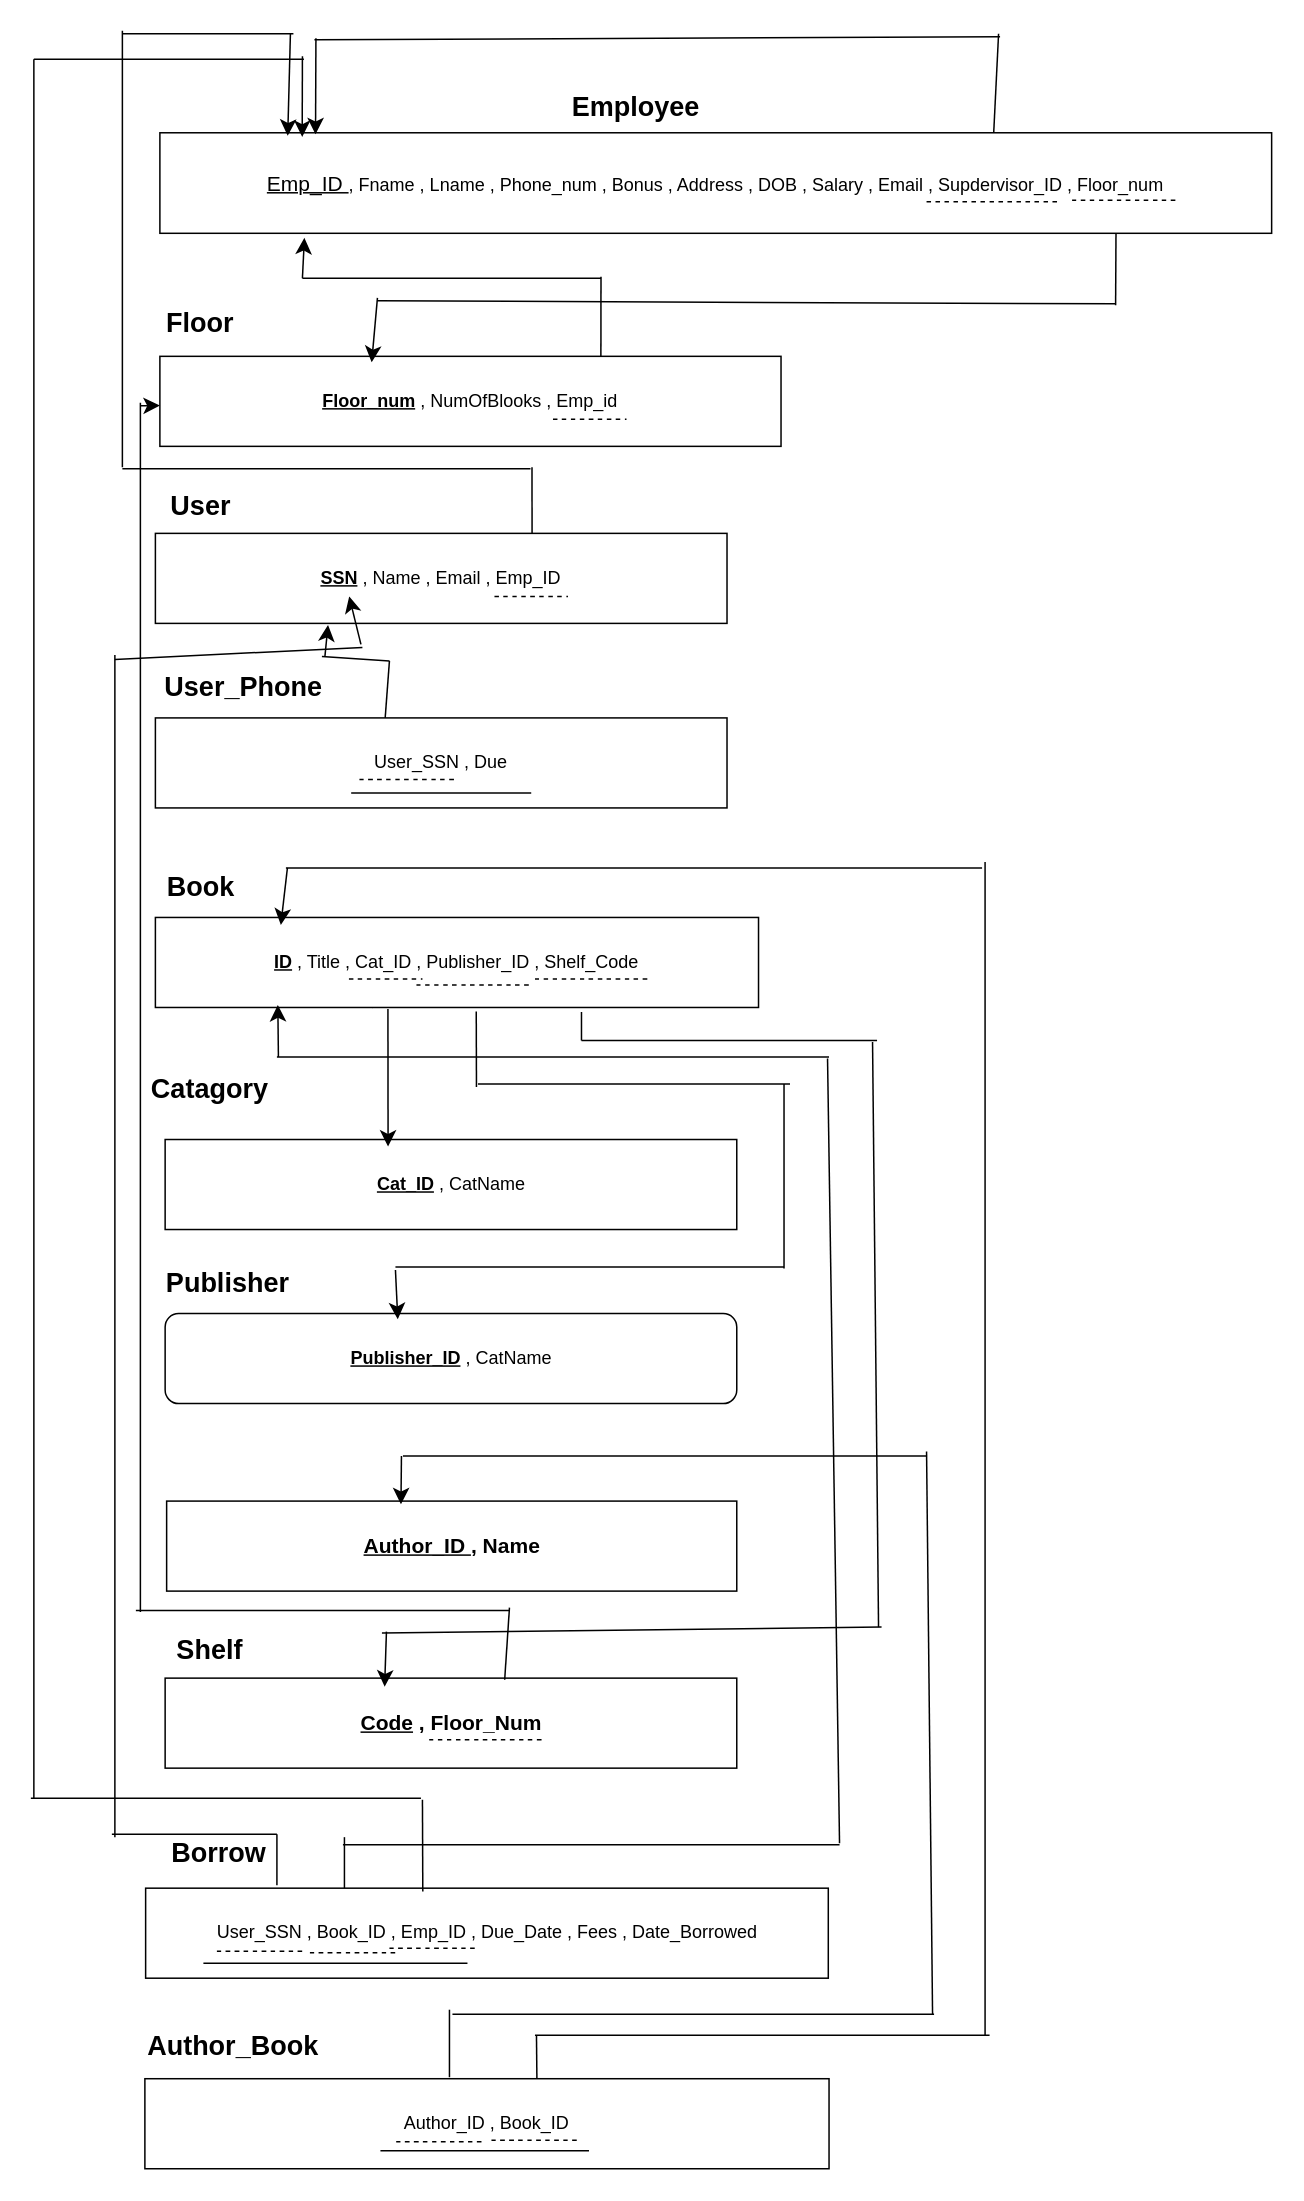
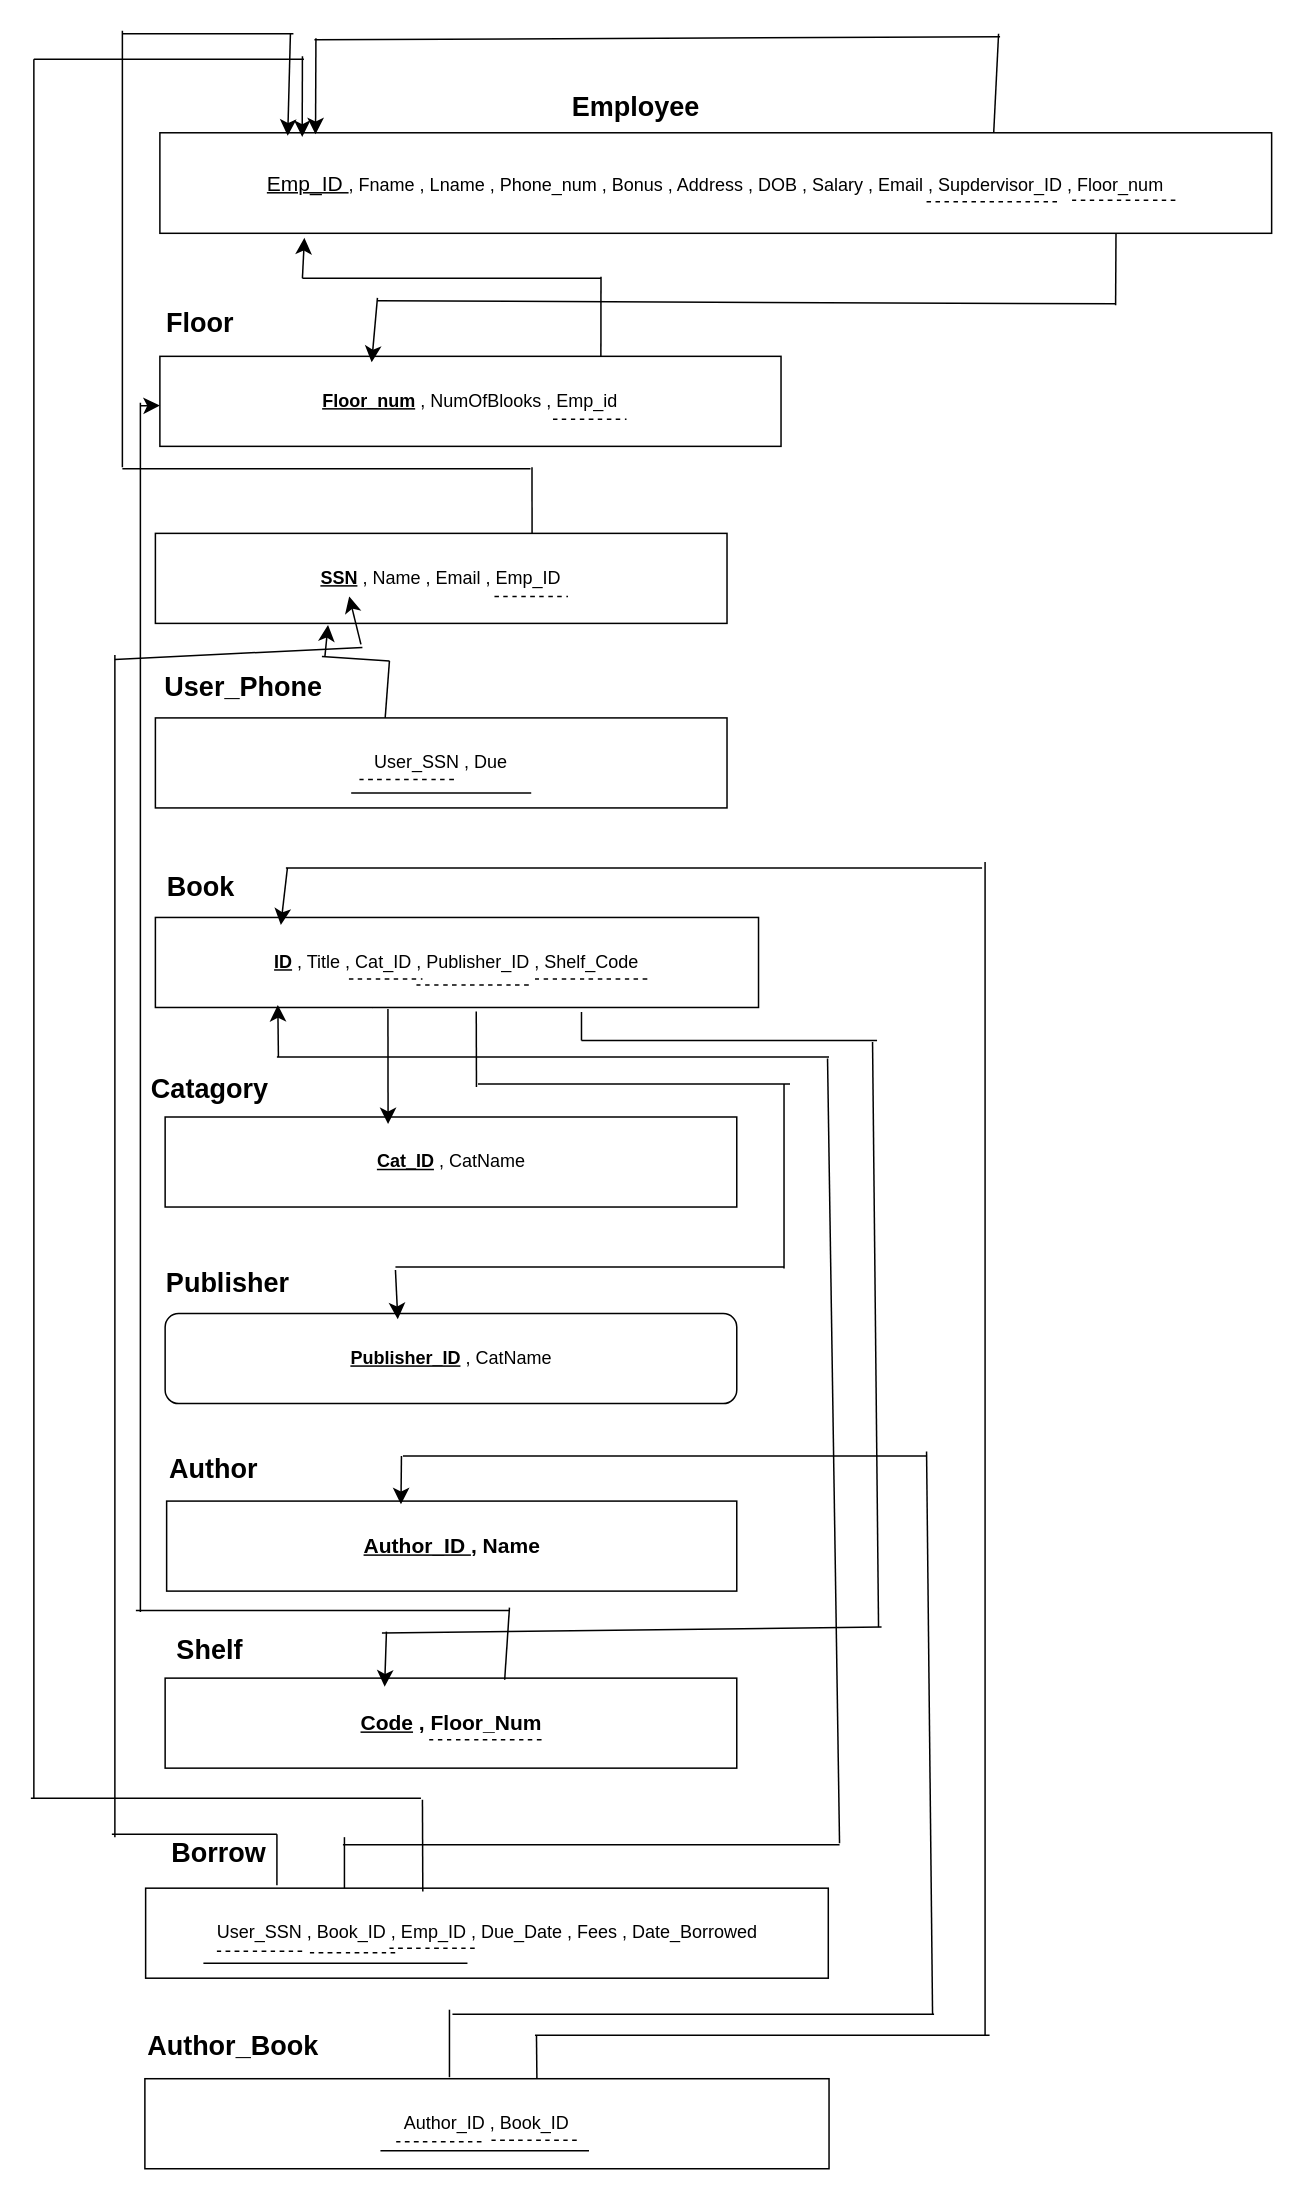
- <mxCell id="14" value="&lt;span style=&quot;font-size: 18px;&quot;&gt;&lt;b&gt;User&lt;/b&gt;&lt;/span&gt;" style="text;html=1;align=center;verticalAlign=middle;whiteSpace=wrap;rounded=0;fontSize=16;" vertex="1" parent="1"><mxGeometry x="96.5" y="322" width="73" height="30" as="geometry" /></mxCell>
- <mxCell id="18" value="&lt;b style=&quot;&quot;&gt;&lt;u&gt;Cat_ID&lt;/u&gt;&lt;/b&gt; , CatName" style="rounded=0;whiteSpace=wrap;html=1;" vertex="1" parent="1"><mxGeometry x="109.5" y="759" width="381" height="60" as="geometry" /></mxCell>
+ <mxCell id="18" value="&lt;b style=&quot;&quot;&gt;&lt;u&gt;Cat_ID&lt;/u&gt;&lt;/b&gt; , CatName" style="rounded=0;whiteSpace=wrap;html=1;" vertex="1" parent="1"><mxGeometry x="109.5" y="744" width="381" height="60" as="geometry" /></mxCell>
+ <mxCell id="23" value="&lt;font style=&quot;font-size: 18px;&quot;&gt;&lt;b&gt;Author&lt;/b&gt;&lt;/font&gt;" style="text;html=1;align=center;verticalAlign=middle;whiteSpace=wrap;rounded=0;fontSize=16;" vertex="1" parent="1"><mxGeometry x="111.5" y="964" width="60" height="30" as="geometry" /></mxCell>
